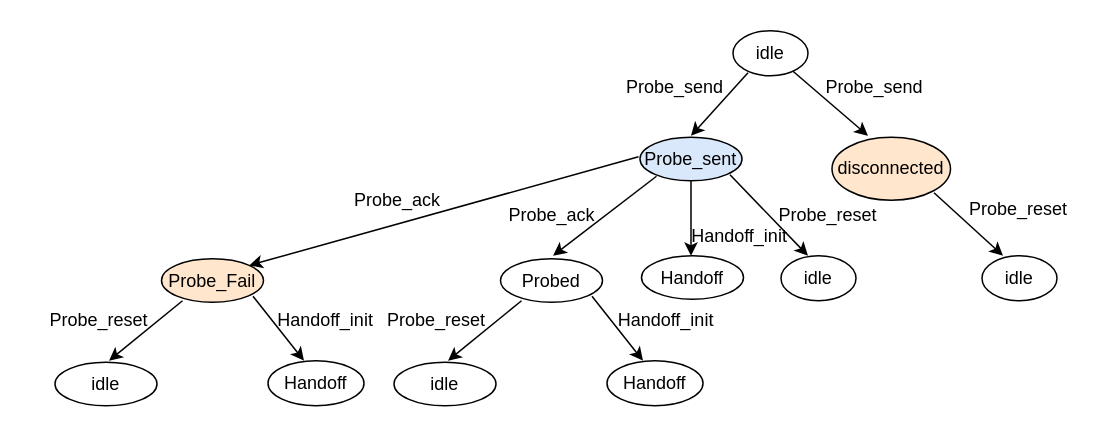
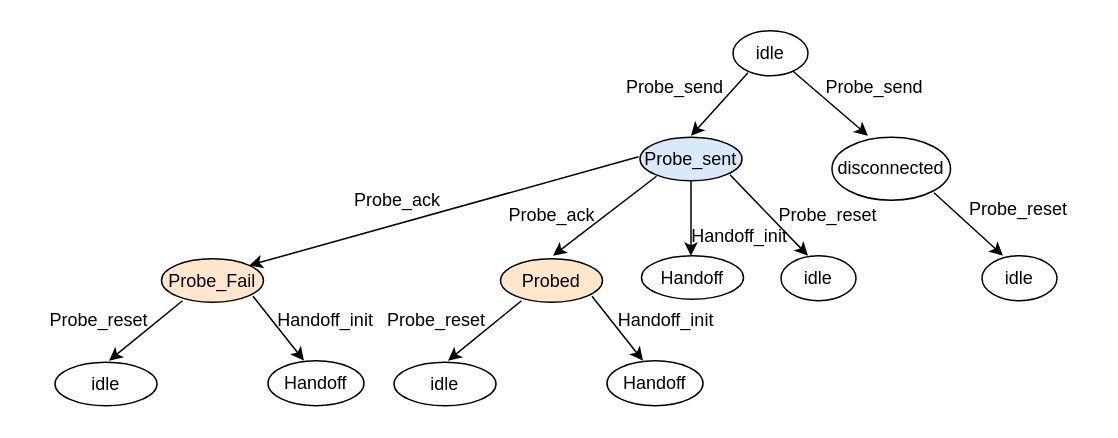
- <mxCell id="4" value="disconnected" style="ellipse;whiteSpace=wrap;html=1;fillColor=#ffe6cc;" vertex="1" parent="1"><mxGeometry x="554" y="91" width="79" height="42" as="geometry" /></mxCell>
+ <mxCell id="4" value="disconnected" style="ellipse;whiteSpace=wrap;html=1;" vertex="1" parent="1"><mxGeometry x="554" y="91" width="79" height="42" as="geometry" /></mxCell>
- <mxCell id="14" value="Probed" style="ellipse;whiteSpace=wrap;html=1;" vertex="1" parent="1"><mxGeometry x="333" y="172" width="68" height="29" as="geometry" /></mxCell>
+ <mxCell id="14" value="Probed" style="ellipse;whiteSpace=wrap;html=1;fillColor=#ffe6cc;" vertex="1" parent="1"><mxGeometry x="333" y="172" width="68" height="29" as="geometry" /></mxCell>
